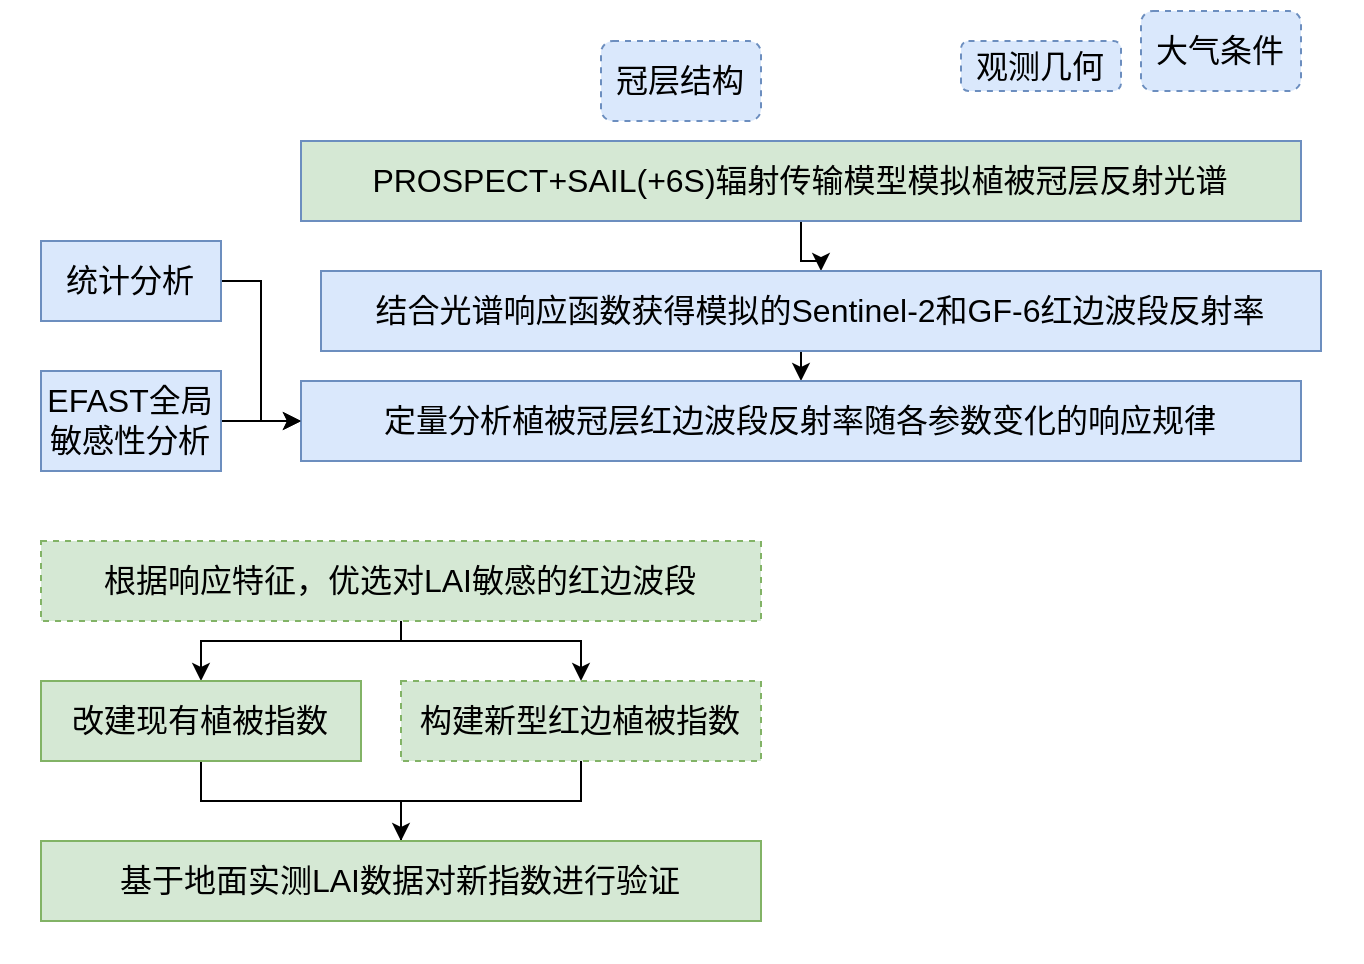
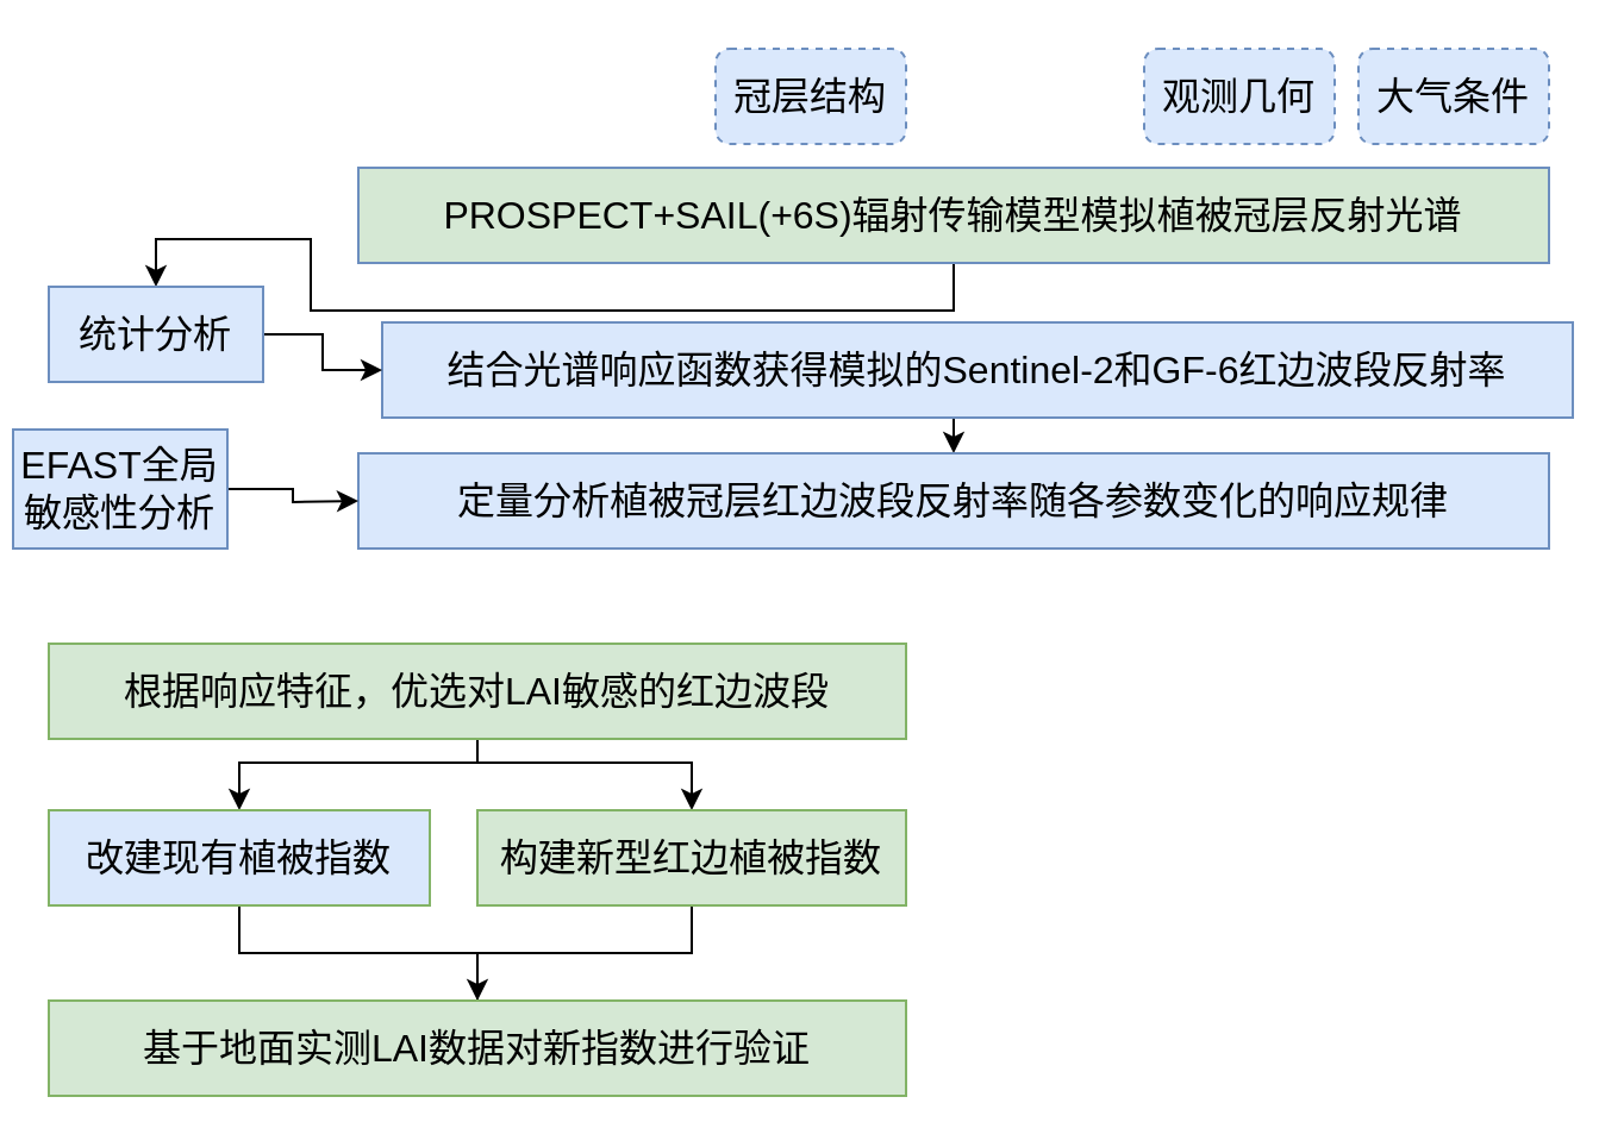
- <mxCell id="6" value="大气条件" style="rounded=1;whiteSpace=wrap;html=1;fontSize=16;fillColor=#dae8fc;strokeColor=#6c8ebf;dashed=1;" vertex="1" parent="1"><mxGeometry x="570" y="5" width="80" height="40" as="geometry" /></mxCell>
+ <mxCell id="6" value="大气条件" style="rounded=1;whiteSpace=wrap;html=1;fontSize=16;fillColor=#dae8fc;strokeColor=#6c8ebf;dashed=1;" vertex="1" parent="1"><mxGeometry x="570" y="20" width="80" height="40" as="geometry" /></mxCell>
- <mxCell id="5" value="观测几何" style="rounded=1;whiteSpace=wrap;html=1;fontSize=16;fillColor=#dae8fc;strokeColor=#6c8ebf;dashed=1;" vertex="1" parent="1"><mxGeometry x="480" y="20" width="80" height="25" as="geometry" /></mxCell>
+ <mxCell id="5" value="观测几何" style="rounded=1;whiteSpace=wrap;html=1;fontSize=16;fillColor=#dae8fc;strokeColor=#6c8ebf;dashed=1;" vertex="1" parent="1"><mxGeometry x="480" y="20" width="80" height="40" as="geometry" /></mxCell>
- <mxCell id="2" style="edgeStyle=orthogonalEdgeStyle;rounded=0;orthogonalLoop=1;jettySize=auto;html=1;exitX=0.5;exitY=1;exitDx=0;exitDy=0;fontSize=16;" edge="1" parent="1" source="3" target="8"><mxGeometry relative="1" as="geometry" /></mxCell>
+ <mxCell id="2" style="edgeStyle=orthogonalEdgeStyle;rounded=0;orthogonalLoop=1;jettySize=auto;html=1;exitX=0.5;exitY=1;exitDx=0;exitDy=0;fontSize=16;" edge="1" parent="1" source="3" target="10"><mxGeometry relative="1" as="geometry" /></mxCell>
- <mxCell id="9" style="edgeStyle=orthogonalEdgeStyle;rounded=0;orthogonalLoop=1;jettySize=auto;html=1;exitX=1;exitY=0.5;exitDx=0;exitDy=0;entryX=0;entryY=0.5;entryDx=0;entryDy=0;fontSize=16;" edge="1" parent="1" source="10" target="11"><mxGeometry relative="1" as="geometry" /></mxCell>
+ <mxCell id="9" style="edgeStyle=orthogonalEdgeStyle;rounded=0;orthogonalLoop=1;jettySize=auto;html=1;exitX=1;exitY=0.5;exitDx=0;exitDy=0;fontSize=16;" edge="1" parent="1" source="10" target="8"><mxGeometry relative="1" as="geometry" /></mxCell>
- <mxCell id="13" value="&lt;div&gt;EFAST全局敏感性分析&lt;/div&gt;" style="rounded=0;whiteSpace=wrap;html=1;fillColor=#dae8fc;strokeColor=#6c8ebf;fontSize=16;" vertex="1" parent="1"><mxGeometry x="20" y="185" width="90" height="50" as="geometry" /></mxCell>
+ <mxCell id="13" value="&lt;div&gt;EFAST全局敏感性分析&lt;/div&gt;" style="rounded=0;whiteSpace=wrap;html=1;fillColor=#dae8fc;strokeColor=#6c8ebf;fontSize=16;" vertex="1" parent="1"><mxGeometry x="5" y="180" width="90" height="50" as="geometry" /></mxCell>
- <mxCell id="16" value="根据响应特征，优选对LAI敏感的红边波段" style="rounded=0;whiteSpace=wrap;html=1;fillColor=#d5e8d4;strokeColor=#82b366;fontSize=16;dashed=1;" vertex="1" parent="1"><mxGeometry x="20" y="270" width="360" height="40" as="geometry" /></mxCell>
+ <mxCell id="16" value="根据响应特征，优选对LAI敏感的红边波段" style="rounded=0;whiteSpace=wrap;html=1;fillColor=#d5e8d4;strokeColor=#82b366;fontSize=16;" vertex="1" parent="1"><mxGeometry x="20" y="270" width="360" height="40" as="geometry" /></mxCell>
- <mxCell id="18" value="改建现有植被指数" style="rounded=0;whiteSpace=wrap;html=1;fillColor=#d5e8d4;strokeColor=#82b366;fontSize=16;" vertex="1" parent="1"><mxGeometry x="20" y="340" width="160" height="40" as="geometry" /></mxCell>
+ <mxCell id="18" value="改建现有植被指数" style="rounded=0;whiteSpace=wrap;html=1;fillColor=#dae8fc;strokeColor=#82b366;fontSize=16;" vertex="1" parent="1"><mxGeometry x="20" y="340" width="160" height="40" as="geometry" /></mxCell>
- <mxCell id="20" value="构建新型红边植被指数" style="rounded=0;whiteSpace=wrap;html=1;fillColor=#d5e8d4;strokeColor=#82b366;fontSize=16;dashed=1;" vertex="1" parent="1"><mxGeometry x="200" y="340" width="180" height="40" as="geometry" /></mxCell>
+ <mxCell id="20" value="构建新型红边植被指数" style="rounded=0;whiteSpace=wrap;html=1;fillColor=#d5e8d4;strokeColor=#82b366;fontSize=16;" vertex="1" parent="1"><mxGeometry x="200" y="340" width="180" height="40" as="geometry" /></mxCell>
